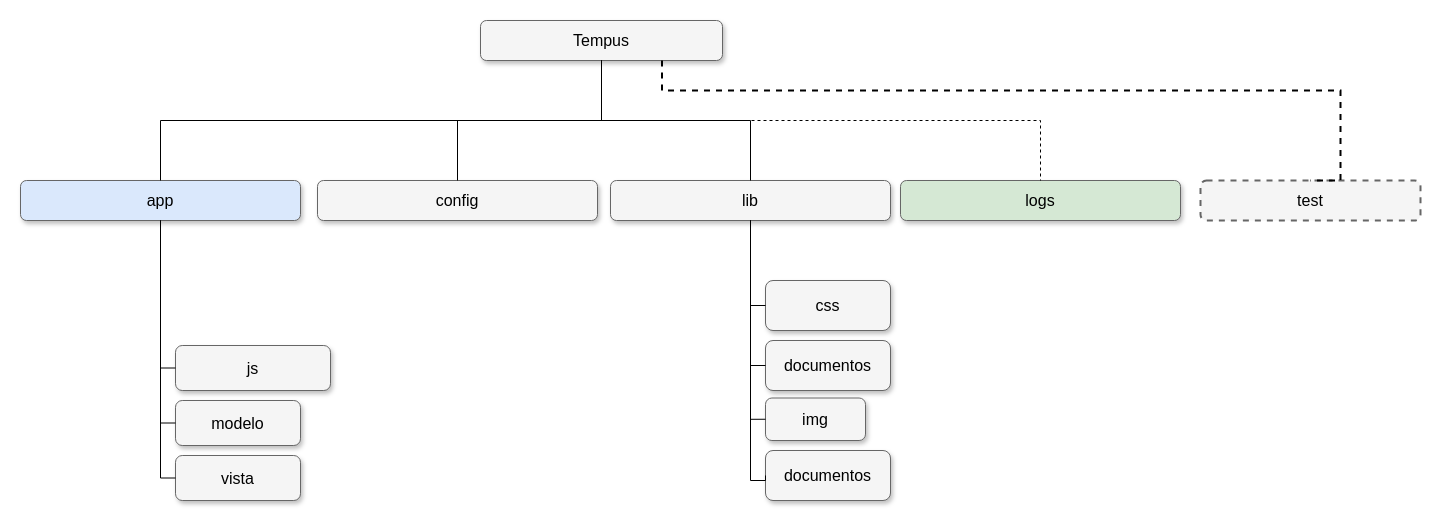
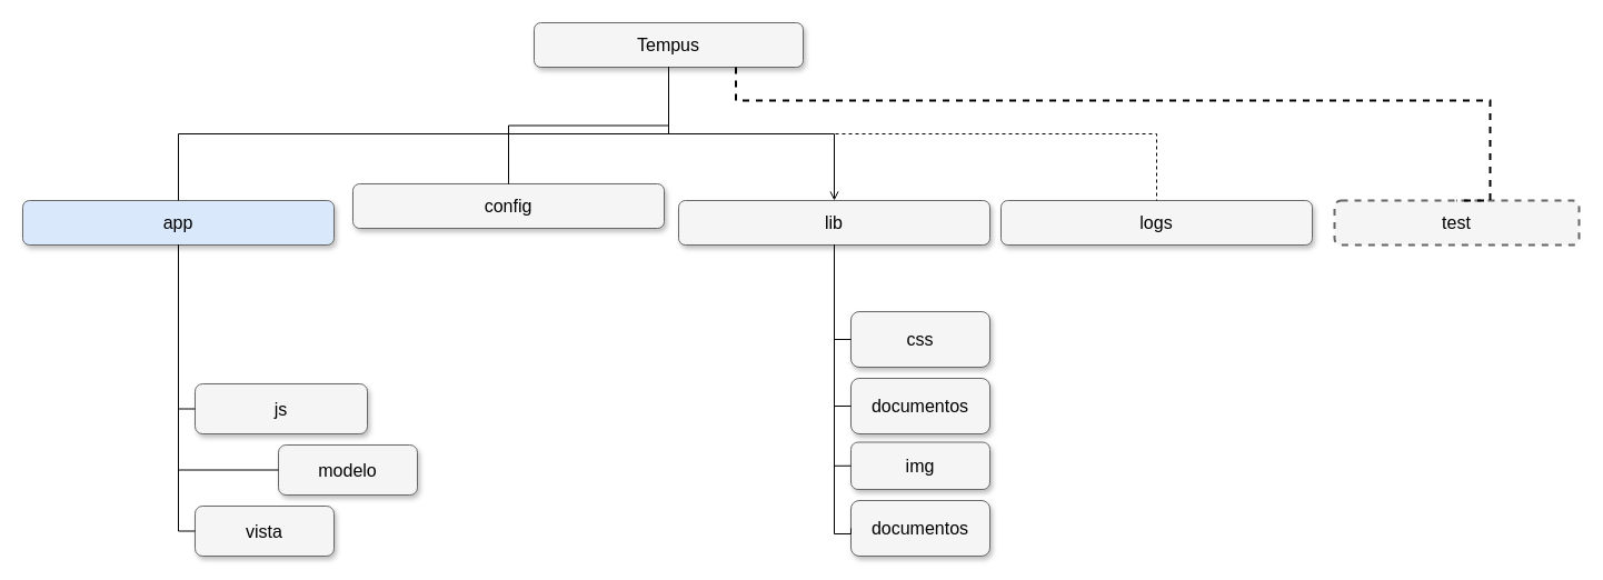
- <mxCell id="10" style="edgeStyle=orthogonalEdgeStyle;html=1;startSize=6;endFill=0;endSize=6;strokeWidth=1;fontSize=16;rounded=0;endArrow=none;entryX=0.5;entryY=0;entryDx=0;entryDy=0;exitX=0.5;exitY=1;exitDx=0;exitDy=0;" edge="1" parent="1" source="4" target="7"><mxGeometry relative="1" as="geometry"><mxPoint x="621" y="80" as="sourcePoint" /><mxPoint x="180" y="200" as="targetPoint" /></mxGeometry></mxCell>
+ <mxCell id="10" style="edgeStyle=orthogonalEdgeStyle;html=1;startSize=6;endFill=0;endSize=6;strokeWidth=1;fontSize=16;rounded=0;endArrow=open;entryX=0.5;entryY=0;entryDx=0;entryDy=0;exitX=0.5;exitY=1;exitDx=0;exitDy=0;" edge="1" parent="1" source="4" target="7"><mxGeometry relative="1" as="geometry"><mxPoint x="621" y="80" as="sourcePoint" /><mxPoint x="180" y="200" as="targetPoint" /></mxGeometry></mxCell>
- <mxCell id="6" value="config" style="whiteSpace=wrap;html=1;rounded=1;shadow=1;strokeWidth=1;fontSize=16;align=center;fillColor=#f5f5f5;strokeColor=#666666;" vertex="1" parent="1"><mxGeometry x="317" y="180" width="280" height="40" as="geometry" /></mxCell>
+ <mxCell id="6" value="config" style="whiteSpace=wrap;html=1;rounded=1;shadow=1;strokeWidth=1;fontSize=16;align=center;fillColor=#f5f5f5;strokeColor=#666666;" vertex="1" parent="1"><mxGeometry x="317" y="165" width="280" height="40" as="geometry" /></mxCell>
- <mxCell id="8" value="logs" style="whiteSpace=wrap;html=1;rounded=1;shadow=1;strokeWidth=1;fontSize=16;align=center;fillColor=#d5e8d4;strokeColor=#666666;" vertex="1" parent="1"><mxGeometry x="900" y="180" width="280" height="40" as="geometry" /></mxCell>
+ <mxCell id="8" value="logs" style="whiteSpace=wrap;html=1;rounded=1;shadow=1;strokeWidth=1;fontSize=16;align=center;fillColor=#f5f5f5;strokeColor=#666666;" vertex="1" parent="1"><mxGeometry x="900" y="180" width="280" height="40" as="geometry" /></mxCell>
- <mxCell id="19" value="img" style="whiteSpace=wrap;html=1;rounded=1;shadow=1;strokeWidth=1;fontSize=16;align=center;fillColor=#f5f5f5;strokeColor=#666666;" vertex="1" parent="1"><mxGeometry x="765" y="397.5" width="100" height="42.5" as="geometry" /></mxCell>
+ <mxCell id="19" value="img" style="whiteSpace=wrap;html=1;rounded=1;shadow=1;strokeWidth=1;fontSize=16;align=center;fillColor=#f5f5f5;strokeColor=#666666;" vertex="1" parent="1"><mxGeometry x="765" y="397.5" width="125" height="42.5" as="geometry" /></mxCell>
- <mxCell id="12" value="modelo" style="whiteSpace=wrap;html=1;rounded=1;shadow=1;strokeWidth=1;fontSize=16;align=center;fillColor=#f5f5f5;strokeColor=#666666;" vertex="1" parent="1"><mxGeometry x="175" y="400" width="125" height="45" as="geometry" /></mxCell>
+ <mxCell id="12" value="modelo" style="whiteSpace=wrap;html=1;rounded=1;shadow=1;strokeWidth=1;fontSize=16;align=center;fillColor=#f5f5f5;strokeColor=#666666;" vertex="1" parent="1"><mxGeometry x="250" y="400" width="125" height="45" as="geometry" /></mxCell>
